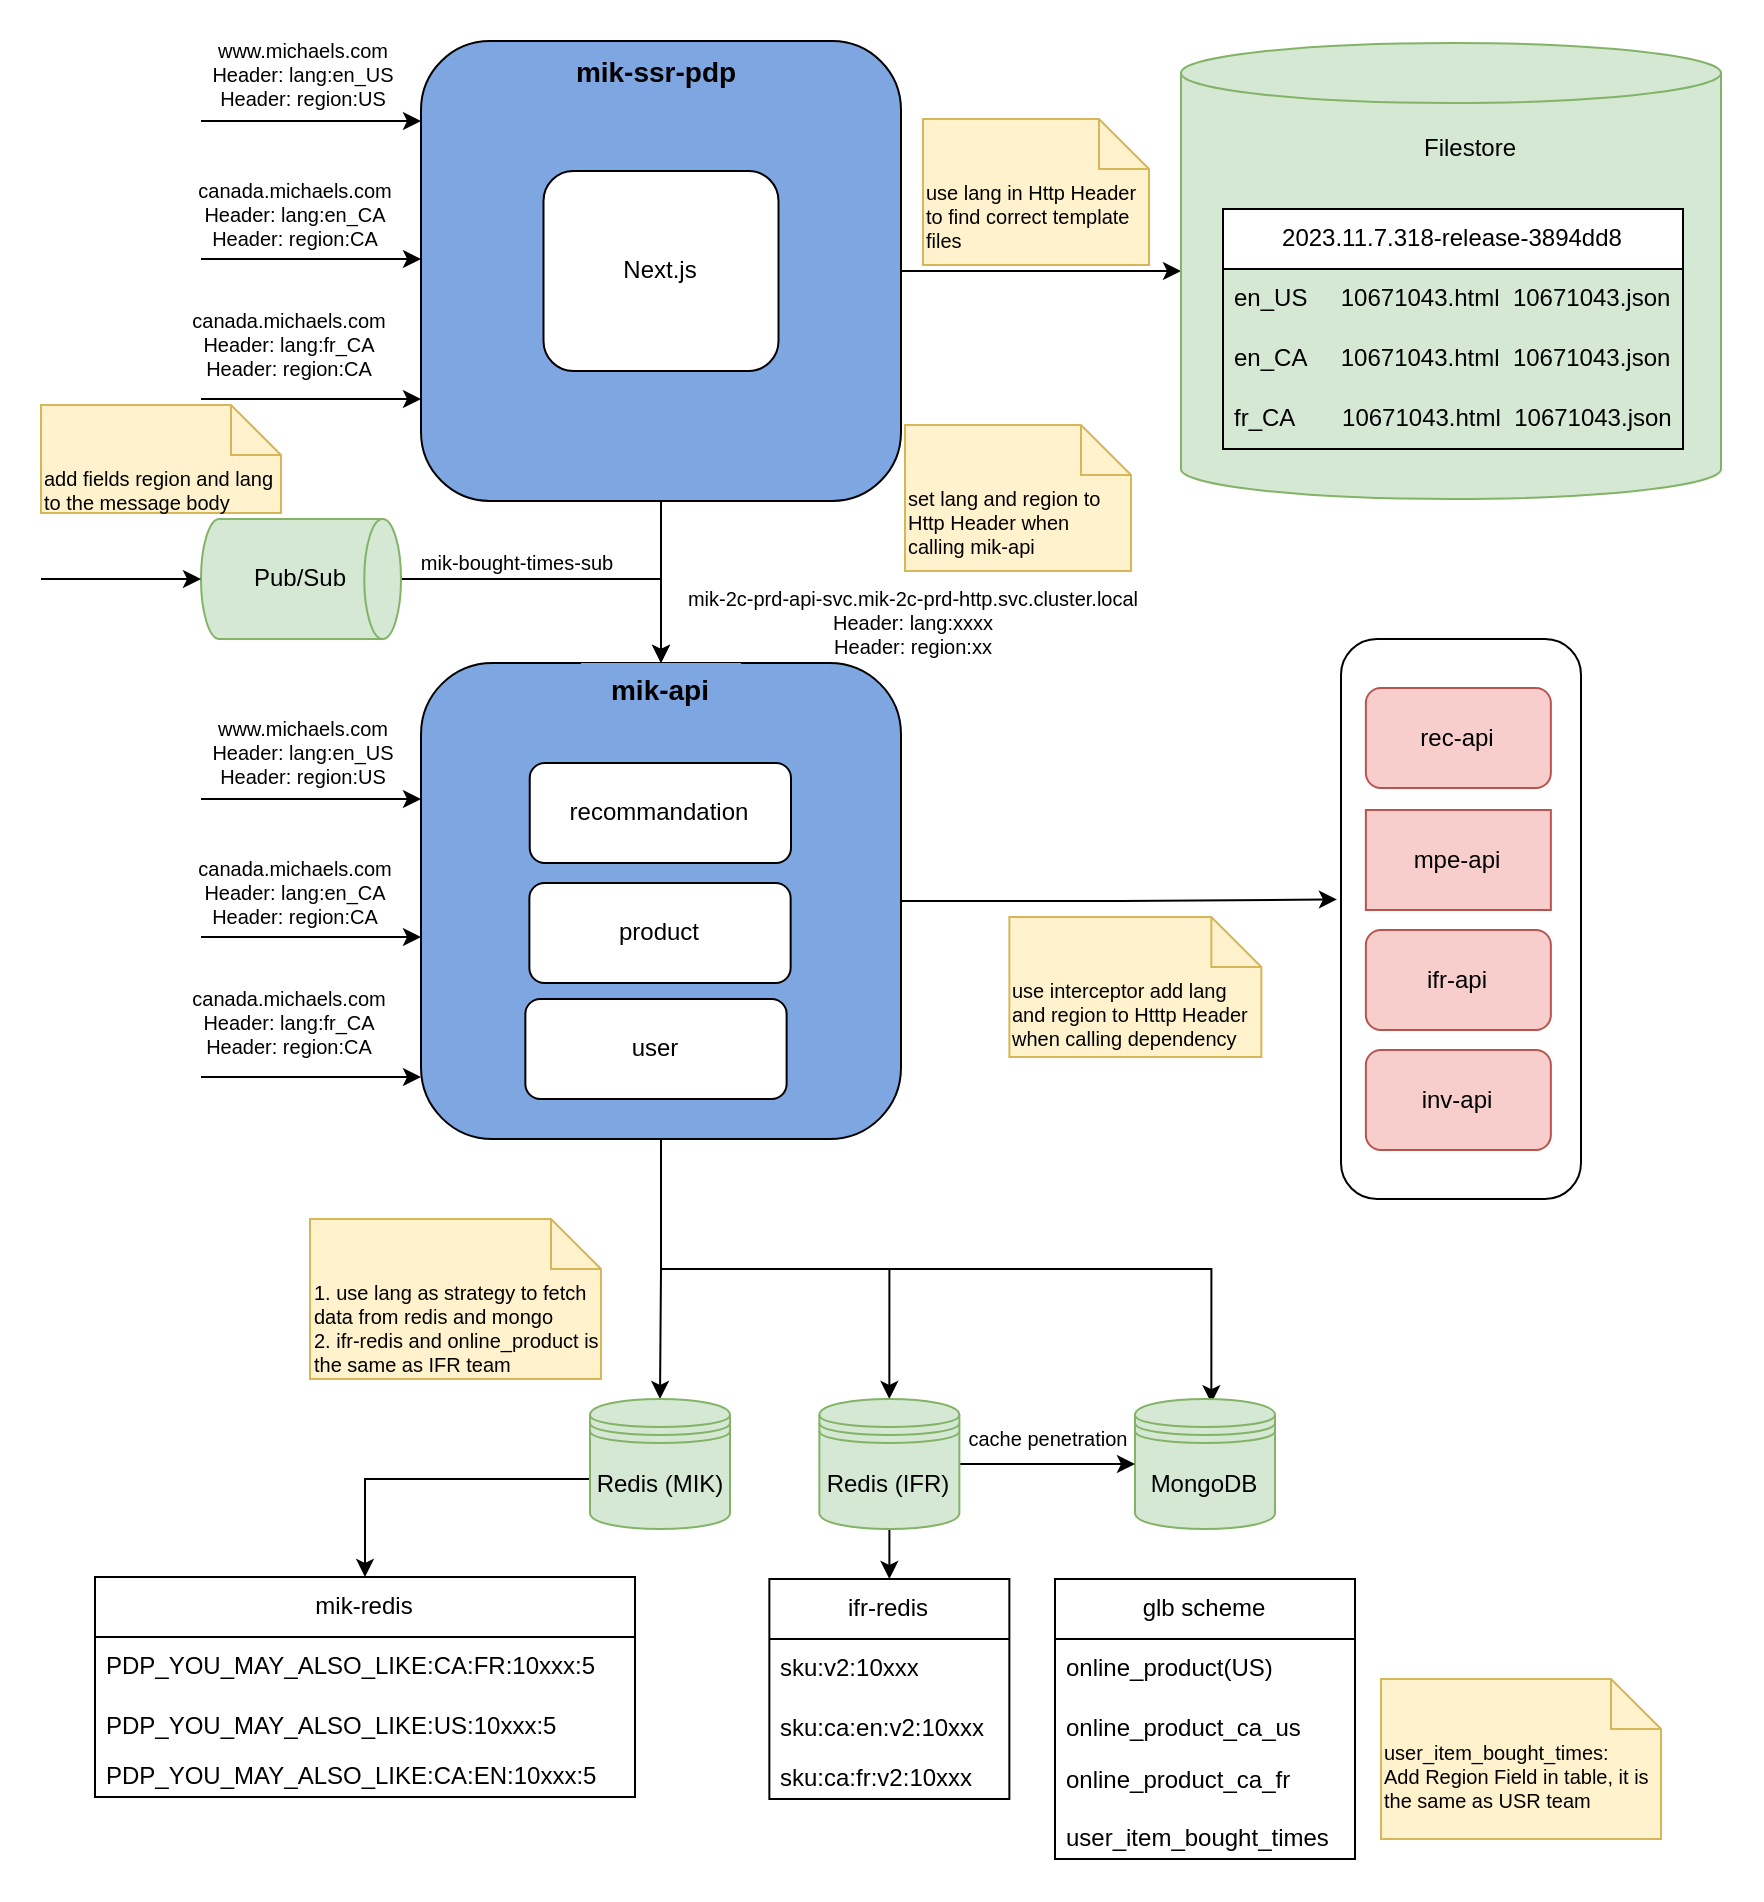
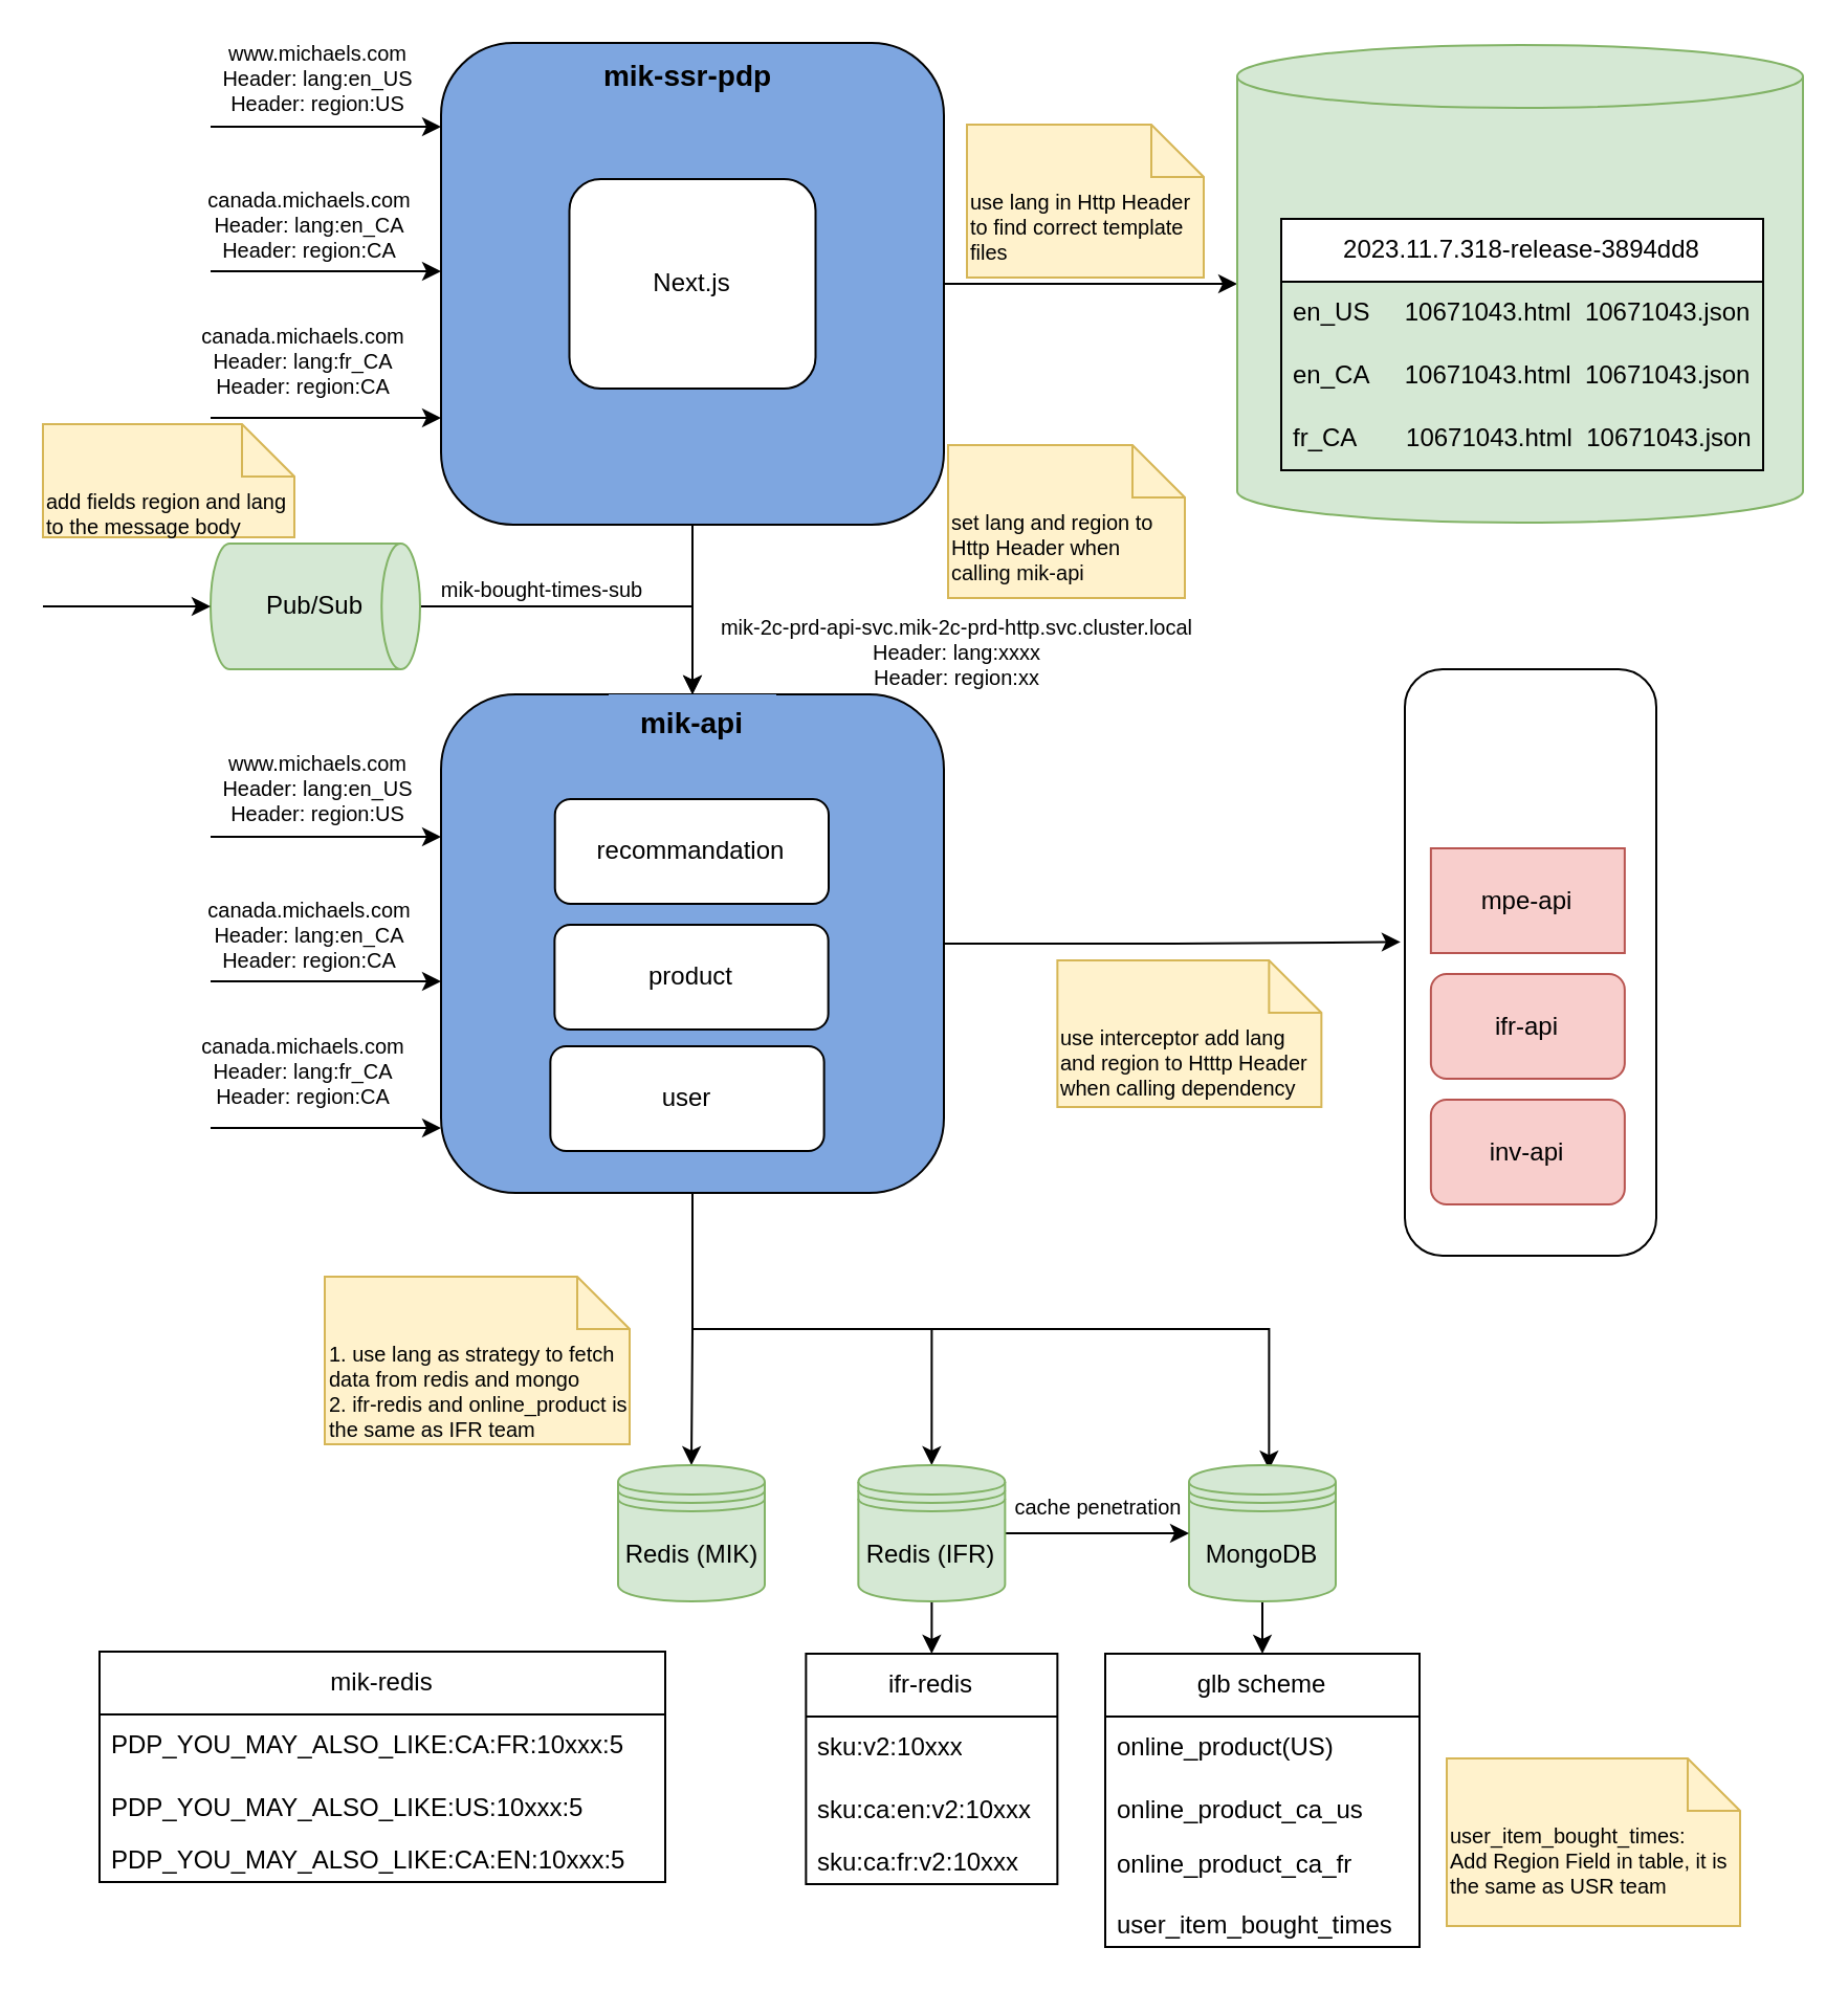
- <mxCell id="53" value="Filestore" style="text;html=1;strokeColor=none;fillColor=none;align=center;verticalAlign=middle;whiteSpace=wrap;rounded=0;" vertex="1" parent="1"><mxGeometry x="705" y="59" width="60" height="30" as="geometry" /></mxCell>
- <mxCell id="26" value="rec-api" style="rounded=1;whiteSpace=wrap;html=1;fillStyle=auto;fillColor=#f8cecc;strokeWidth=1;strokeColor=#b85450;" parent="1" vertex="1"><mxGeometry x="682.43" y="343.5" width="92.5" height="50" as="geometry" /></mxCell>
- <mxCell id="21" style="edgeStyle=orthogonalEdgeStyle;rounded=0;orthogonalLoop=1;jettySize=auto;html=1;entryX=0.5;entryY=0;entryDx=0;entryDy=0;" edge="1" parent="1" source="22" target="42"><mxGeometry relative="1" as="geometry"><mxPoint x="174.5" y="769" as="targetPoint" /><Array as="points"><mxPoint x="182.5" y="739" /></Array></mxGeometry></mxCell>
+ <mxCell id="8" style="edgeStyle=orthogonalEdgeStyle;rounded=0;orthogonalLoop=1;jettySize=auto;html=1;entryX=0.5;entryY=0;entryDx=0;entryDy=0;" parent="1" source="9" target="34" edge="1"><mxGeometry relative="1" as="geometry" /></mxCell>
